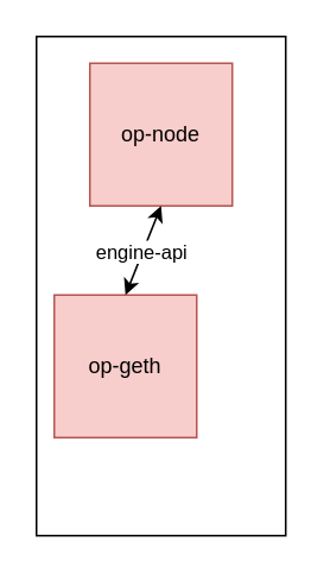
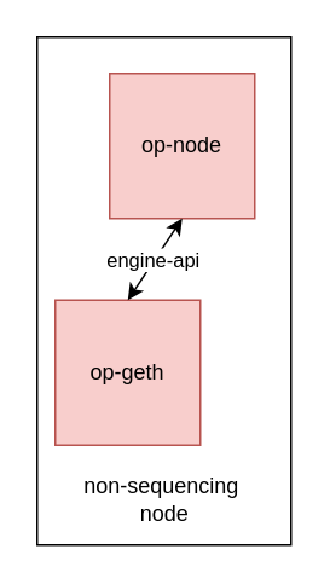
- <mxCell id="4" value="op-node" style="whiteSpace=wrap;html=1;aspect=fixed;fillColor=#f8cecc;strokeColor=#b85450;" parent="1" vertex="1"><mxGeometry x="50" y="35" width="80" height="80" as="geometry" /></mxCell>
+ <mxCell id="4" value="op-node" style="whiteSpace=wrap;html=1;aspect=fixed;fillColor=#f8cecc;strokeColor=#b85450;" parent="1" vertex="1"><mxGeometry x="60" y="40" width="80" height="80" as="geometry" /></mxCell>
+ <mxCell id="7" value="non-sequencing&amp;nbsp; node" style="text;html=1;strokeColor=none;fillColor=none;align=center;verticalAlign=middle;whiteSpace=wrap;rounded=0;" parent="1" vertex="1"><mxGeometry x="42.5" y="260" width="95" height="30" as="geometry" /></mxCell>
